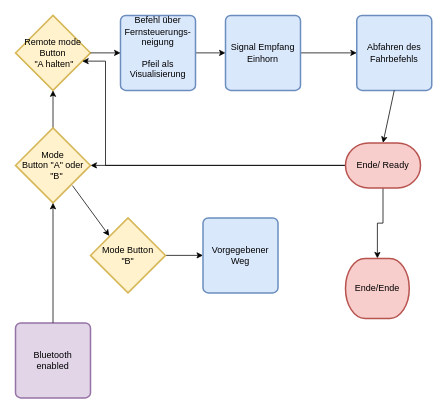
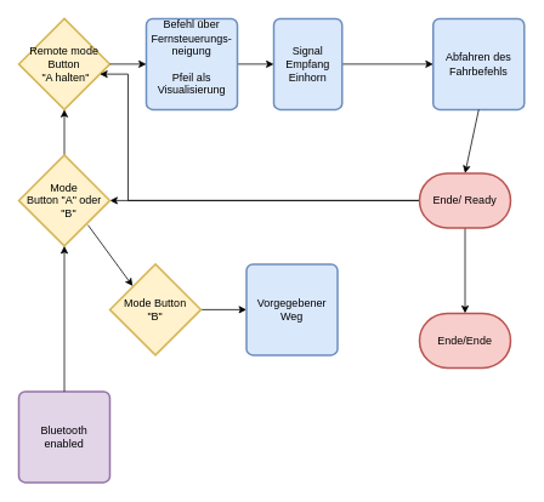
- <mxCell id="17" value="&lt;div&gt;Signal Empfang&lt;/div&gt;&lt;div&gt;Einhorn&lt;br&gt;&lt;/div&gt;" style="rounded=1;whiteSpace=wrap;html=1;absoluteArcSize=1;arcSize=14;strokeWidth=2;fillColor=#dae8fc;strokeColor=#6c8ebf;" vertex="1" parent="1"><mxGeometry x="300" y="20" width="100" height="100" as="geometry" /></mxCell>
+ <mxCell id="17" value="&lt;div&gt;Signal Empfang&lt;/div&gt;&lt;div&gt;Einhorn&lt;br&gt;&lt;/div&gt;" style="rounded=1;whiteSpace=wrap;html=1;absoluteArcSize=1;arcSize=14;strokeWidth=2;fillColor=#dae8fc;strokeColor=#6c8ebf;" vertex="1" parent="1"><mxGeometry x="300" y="20" width="75" height="100" as="geometry" /></mxCell>
- <mxCell id="13" value="Ende/Ende" style="strokeWidth=2;html=1;shape=mxgraph.flowchart.terminator;whiteSpace=wrap;fillColor=#f8cecc;strokeColor=#b85450;" vertex="1" parent="1"><mxGeometry x="460" y="344" width="85" height="80" as="geometry" /></mxCell>
+ <mxCell id="13" value="Ende/Ende" style="strokeWidth=2;html=1;shape=mxgraph.flowchart.terminator;whiteSpace=wrap;fillColor=#f8cecc;strokeColor=#b85450;" vertex="1" parent="1"><mxGeometry x="460" y="344" width="100" height="60" as="geometry" /></mxCell>
